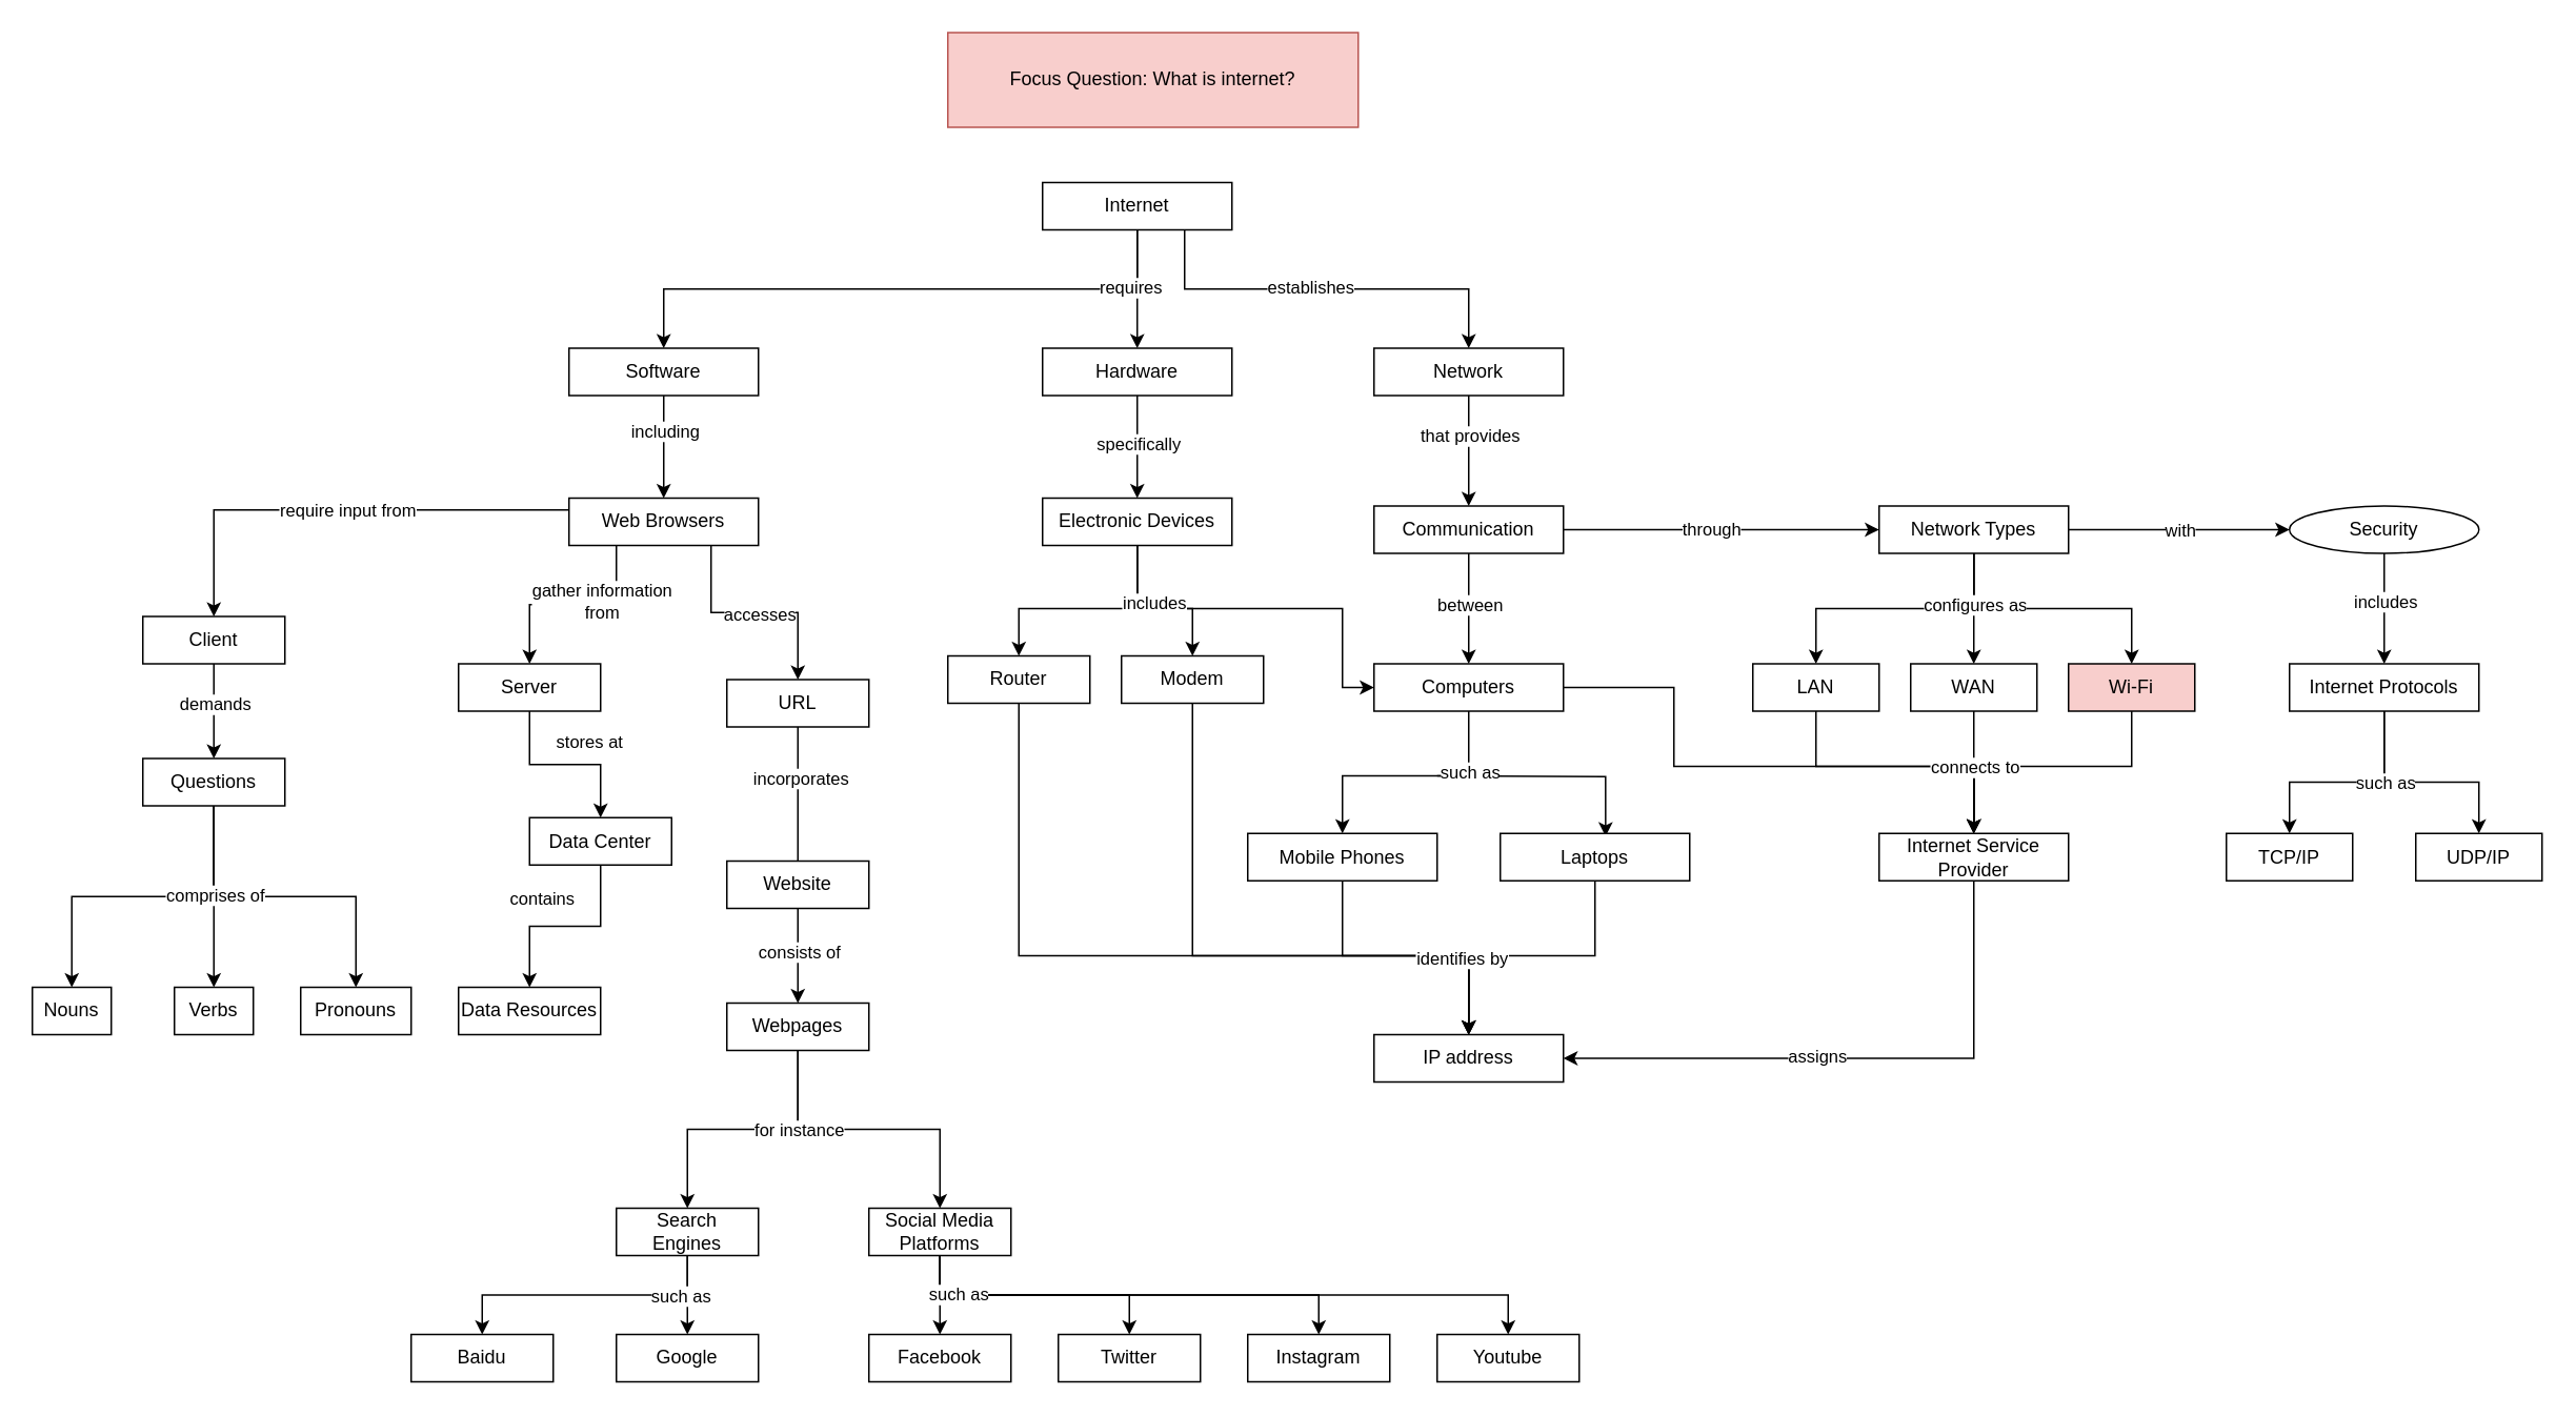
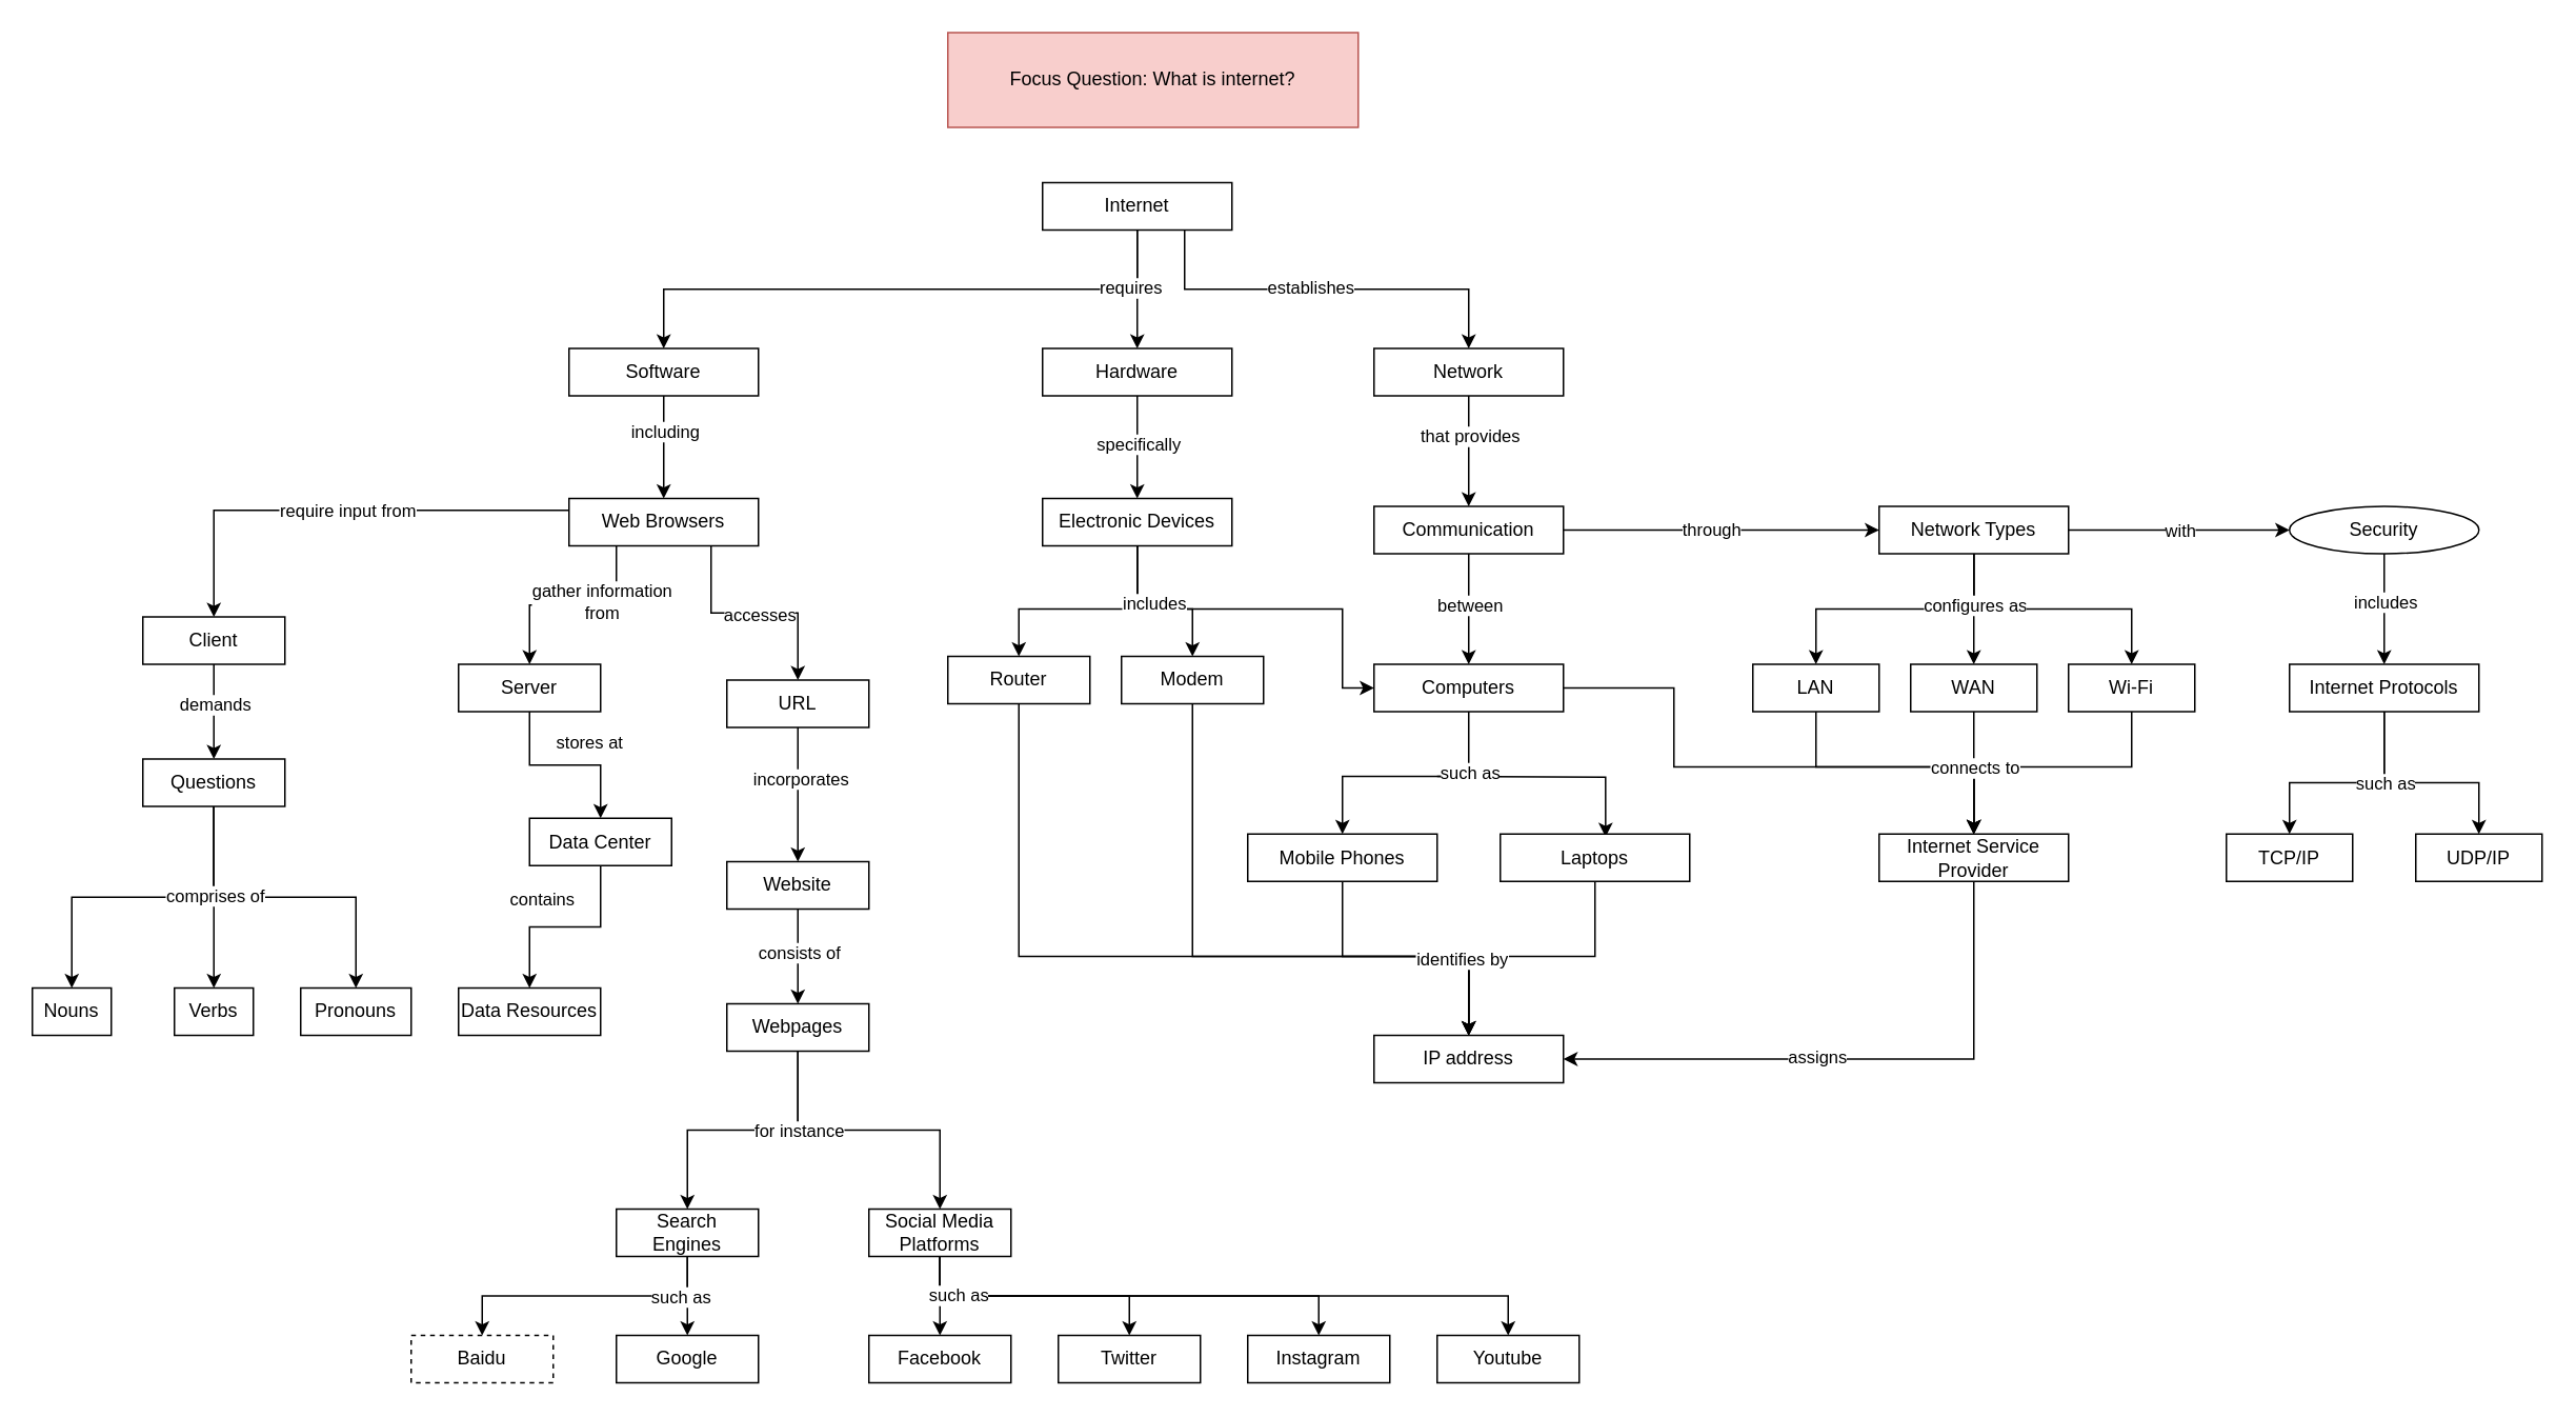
- <mxCell id="55" value="Wi-Fi" style="rounded=0;whiteSpace=wrap;html=1;fillColor=#f8cecc;" vertex="1" parent="1"><mxGeometry x="1310" y="420" width="80" height="30" as="geometry" /></mxCell>
+ <mxCell id="55" value="Wi-Fi" style="rounded=0;whiteSpace=wrap;html=1;" vertex="1" parent="1"><mxGeometry x="1310" y="420" width="80" height="30" as="geometry" /></mxCell>
- <mxCell id="63" style="edgeStyle=orthogonalEdgeStyle;rounded=0;orthogonalLoop=1;jettySize=auto;html=1;exitX=0.5;exitY=1;exitDx=0;exitDy=0;endArrow=none;" edge="1" parent="1" source="65" target="68"><mxGeometry relative="1" as="geometry" /></mxCell>
+ <mxCell id="63" style="edgeStyle=orthogonalEdgeStyle;rounded=0;orthogonalLoop=1;jettySize=auto;html=1;exitX=0.5;exitY=1;exitDx=0;exitDy=0;" edge="1" parent="1" source="65" target="68"><mxGeometry relative="1" as="geometry" /></mxCell>
- <mxCell id="106" value="Baidu" style="rounded=0;whiteSpace=wrap;html=1;" vertex="1" parent="1"><mxGeometry x="260" y="845" width="90" height="30" as="geometry" /></mxCell>
+ <mxCell id="106" value="Baidu" style="rounded=0;whiteSpace=wrap;html=1;dashed=1;" vertex="1" parent="1"><mxGeometry x="260" y="845" width="90" height="30" as="geometry" /></mxCell>
